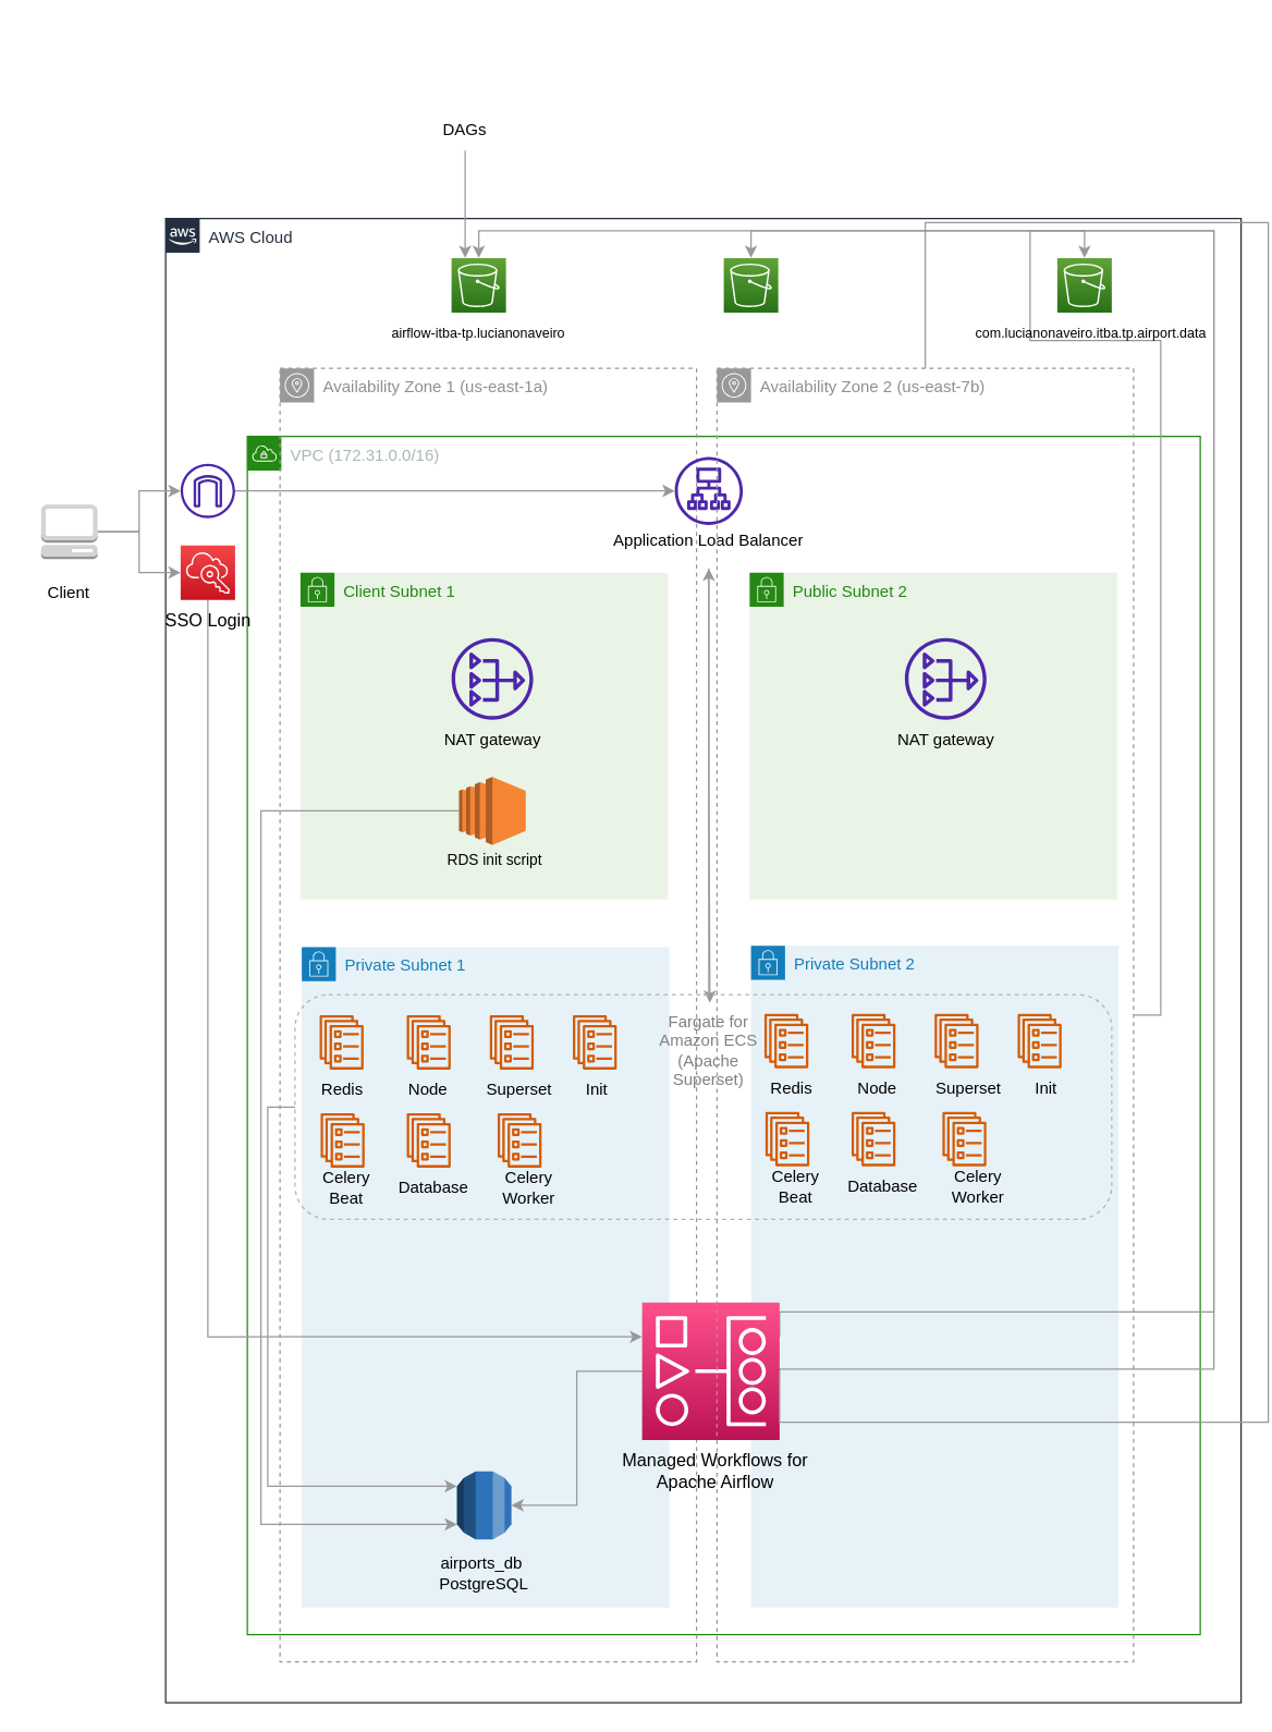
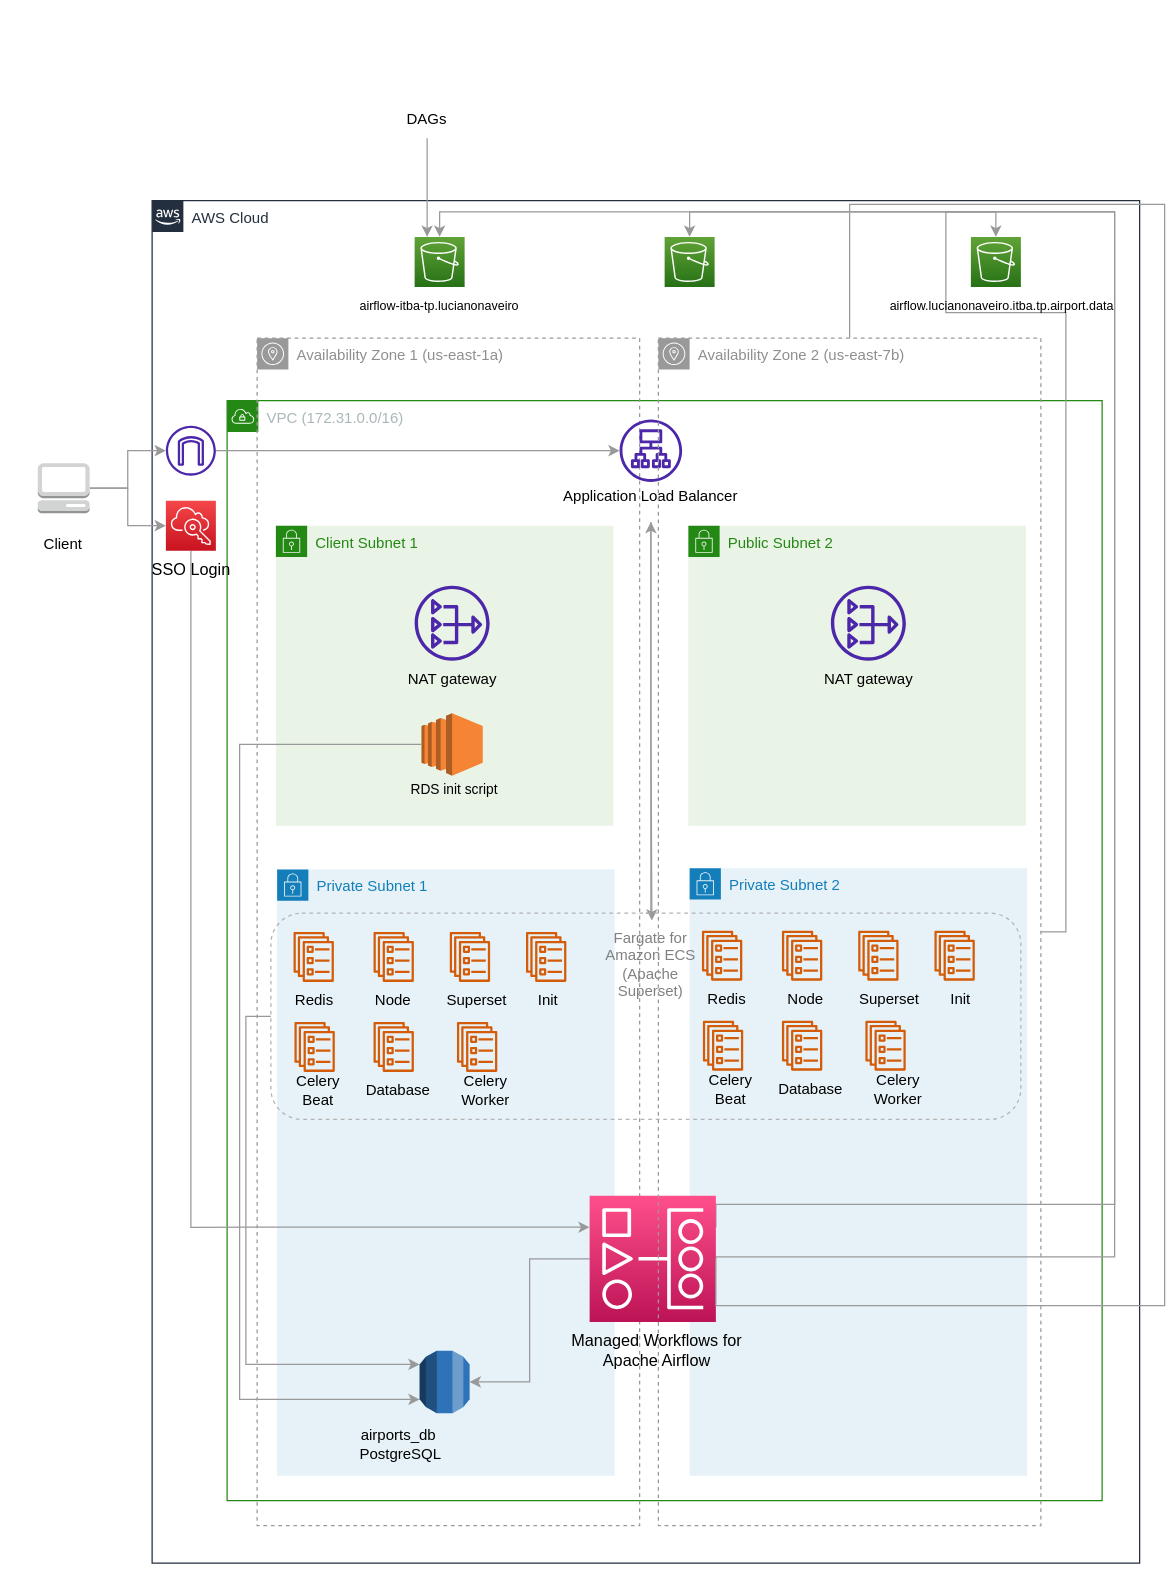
- <mxCell id="47" value="&lt;font color=&quot;#000000&quot; style=&quot;font-size: 10px&quot;&gt;com.lucianonaveiro.itba.tp.airport.data&lt;/font&gt;" style="text;html=1;strokeColor=none;fillColor=none;align=center;verticalAlign=middle;whiteSpace=wrap;rounded=0;shadow=0;dashed=1;fontColor=#808080;" vertex="1" parent="33"><mxGeometry x="590" y="69" width="180" height="30" as="geometry" /></mxCell>
+ <mxCell id="47" value="&lt;font color=&quot;#000000&quot; style=&quot;font-size: 10px&quot;&gt;airflow.lucianonaveiro.itba.tp.airport.data&lt;/font&gt;" style="text;html=1;strokeColor=none;fillColor=none;align=center;verticalAlign=middle;whiteSpace=wrap;rounded=0;shadow=0;dashed=1;fontColor=#808080;" vertex="1" parent="33"><mxGeometry x="590" y="69" width="180" height="30" as="geometry" /></mxCell>
- <mxCell id="48" value="&lt;font style=&quot;font-size: 12px&quot;&gt;airports_db&amp;nbsp; PostgreSQL&lt;/font&gt;" style="text;html=1;strokeColor=none;fillColor=none;align=center;verticalAlign=middle;whiteSpace=wrap;rounded=0;shadow=0;dashed=1;fontSize=10;fontColor=#000000;" vertex="1" parent="33"><mxGeometry x="204" y="980" width="60" height="30" as="geometry" /></mxCell>
+ <mxCell id="48" value="&lt;font style=&quot;font-size: 12px&quot;&gt;airports_db&amp;nbsp; PostgreSQL&lt;/font&gt;" style="text;html=1;strokeColor=none;fillColor=none;align=center;verticalAlign=middle;whiteSpace=wrap;rounded=0;shadow=0;dashed=1;fontSize=10;fontColor=#000000;" vertex="1" parent="33"><mxGeometry x="169" y="980" width="60" height="30" as="geometry" /></mxCell>
